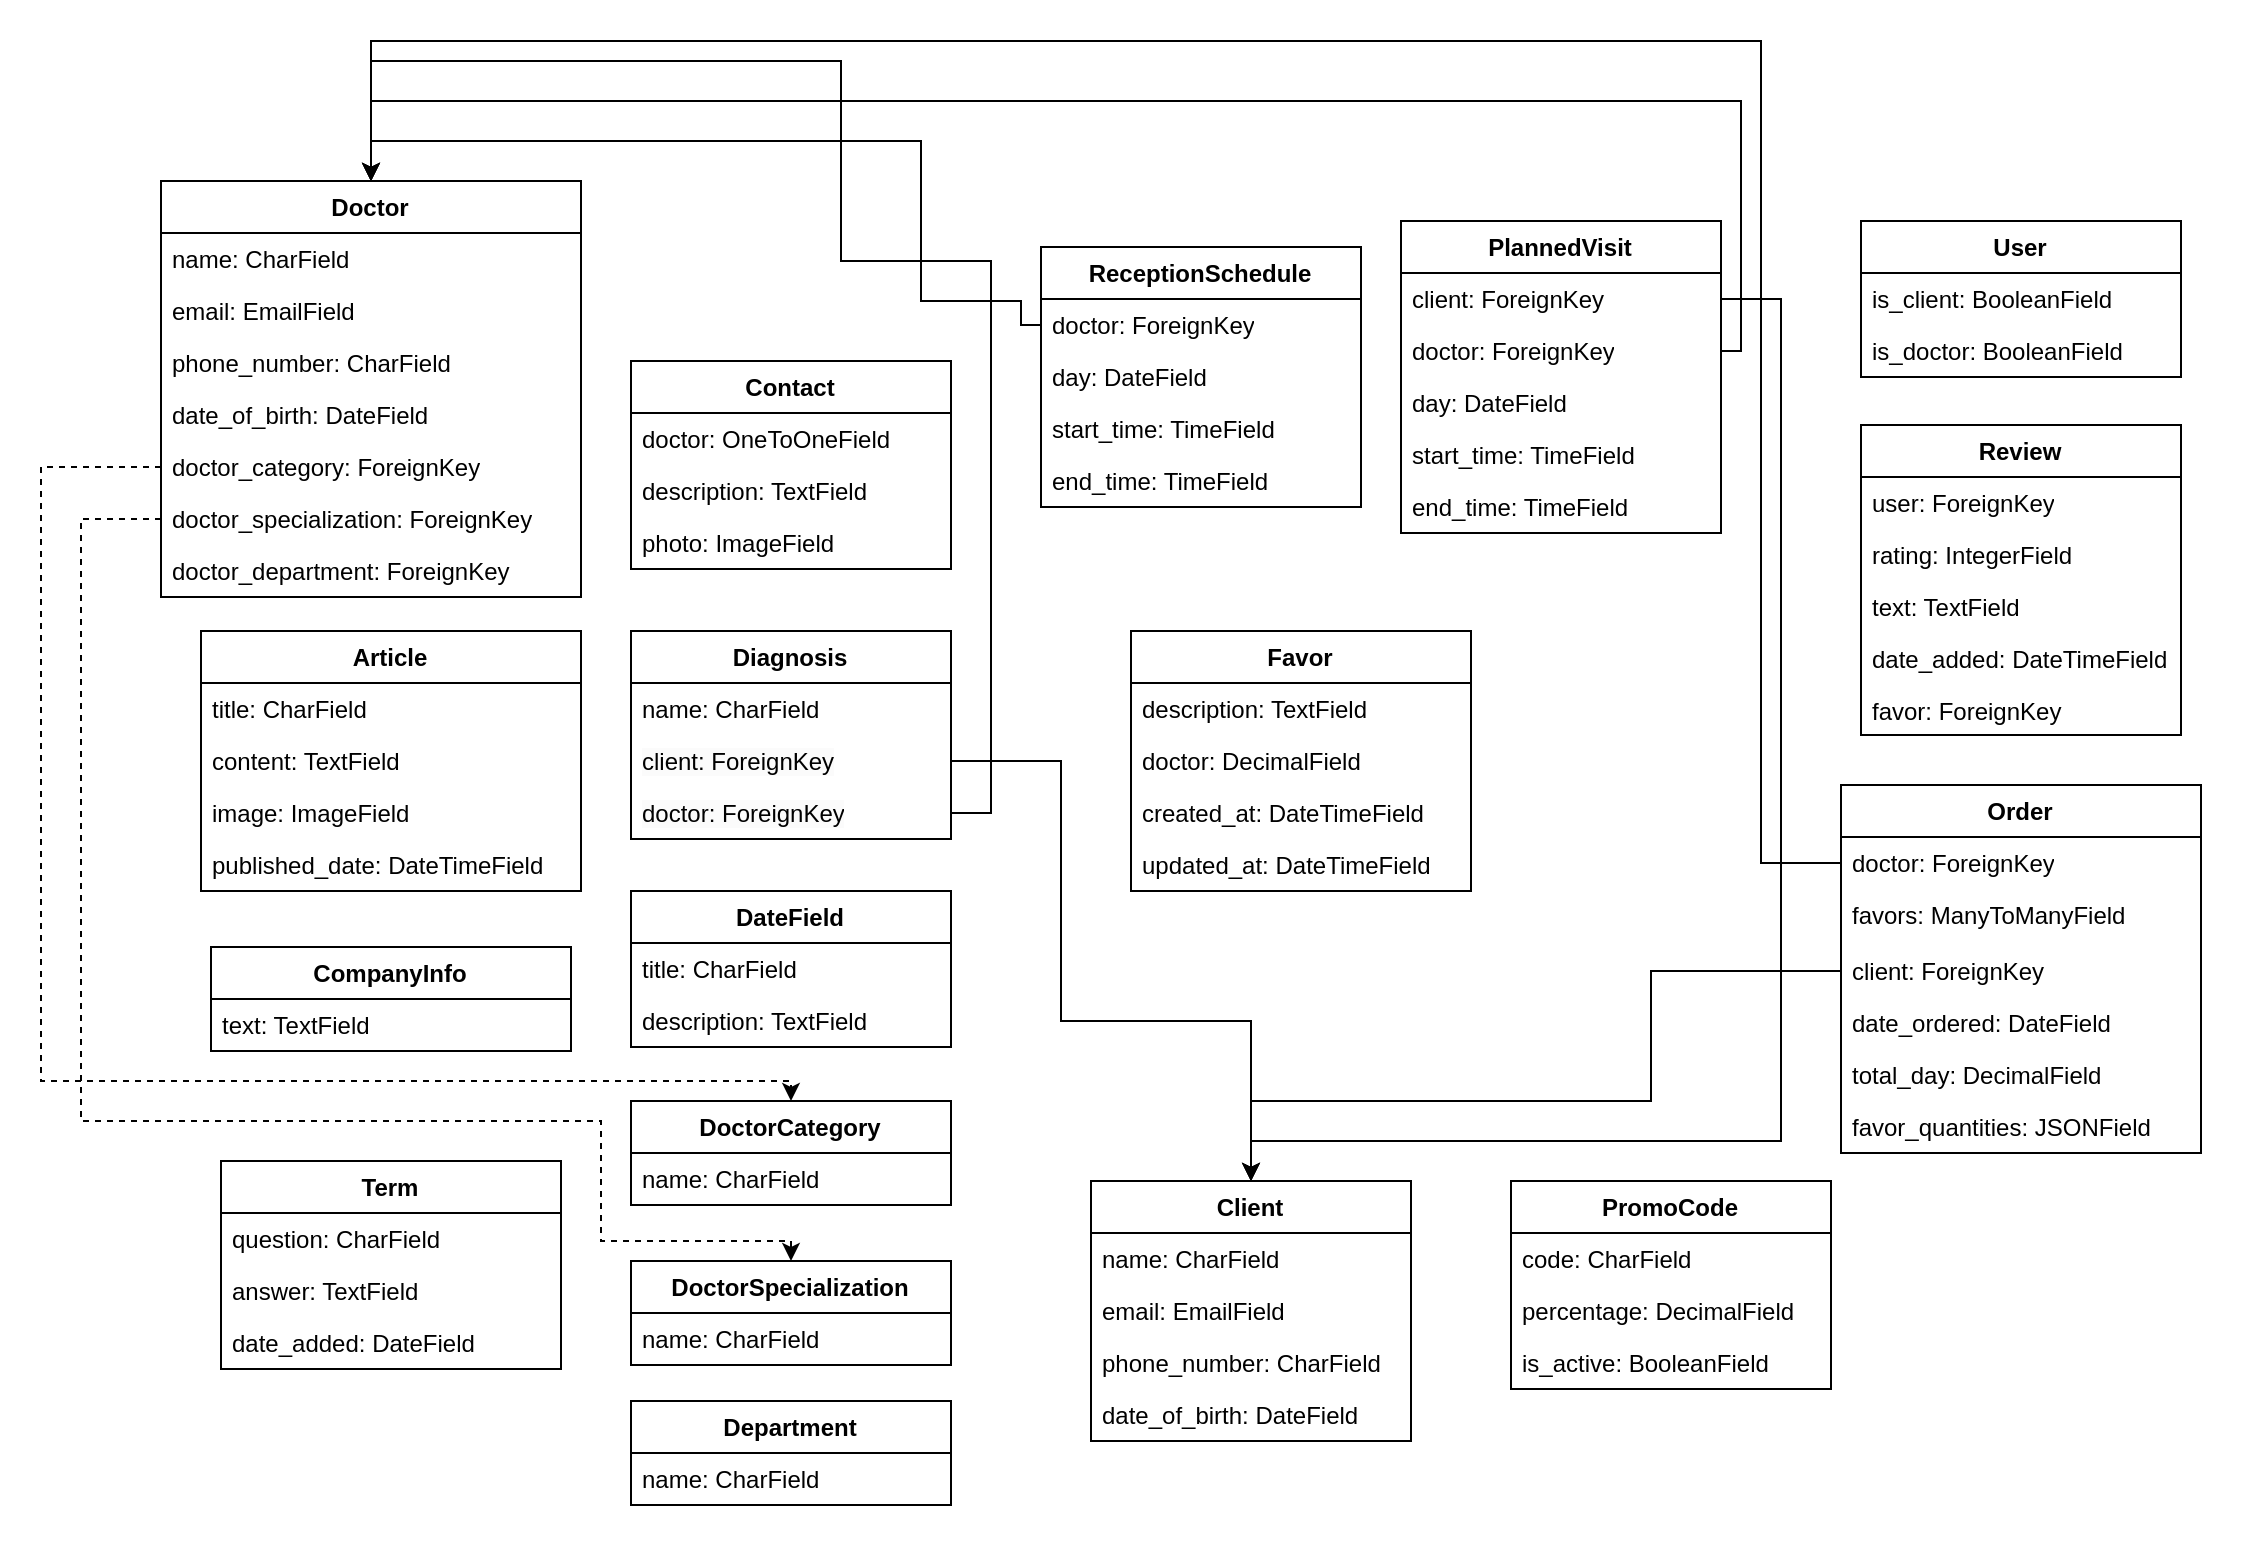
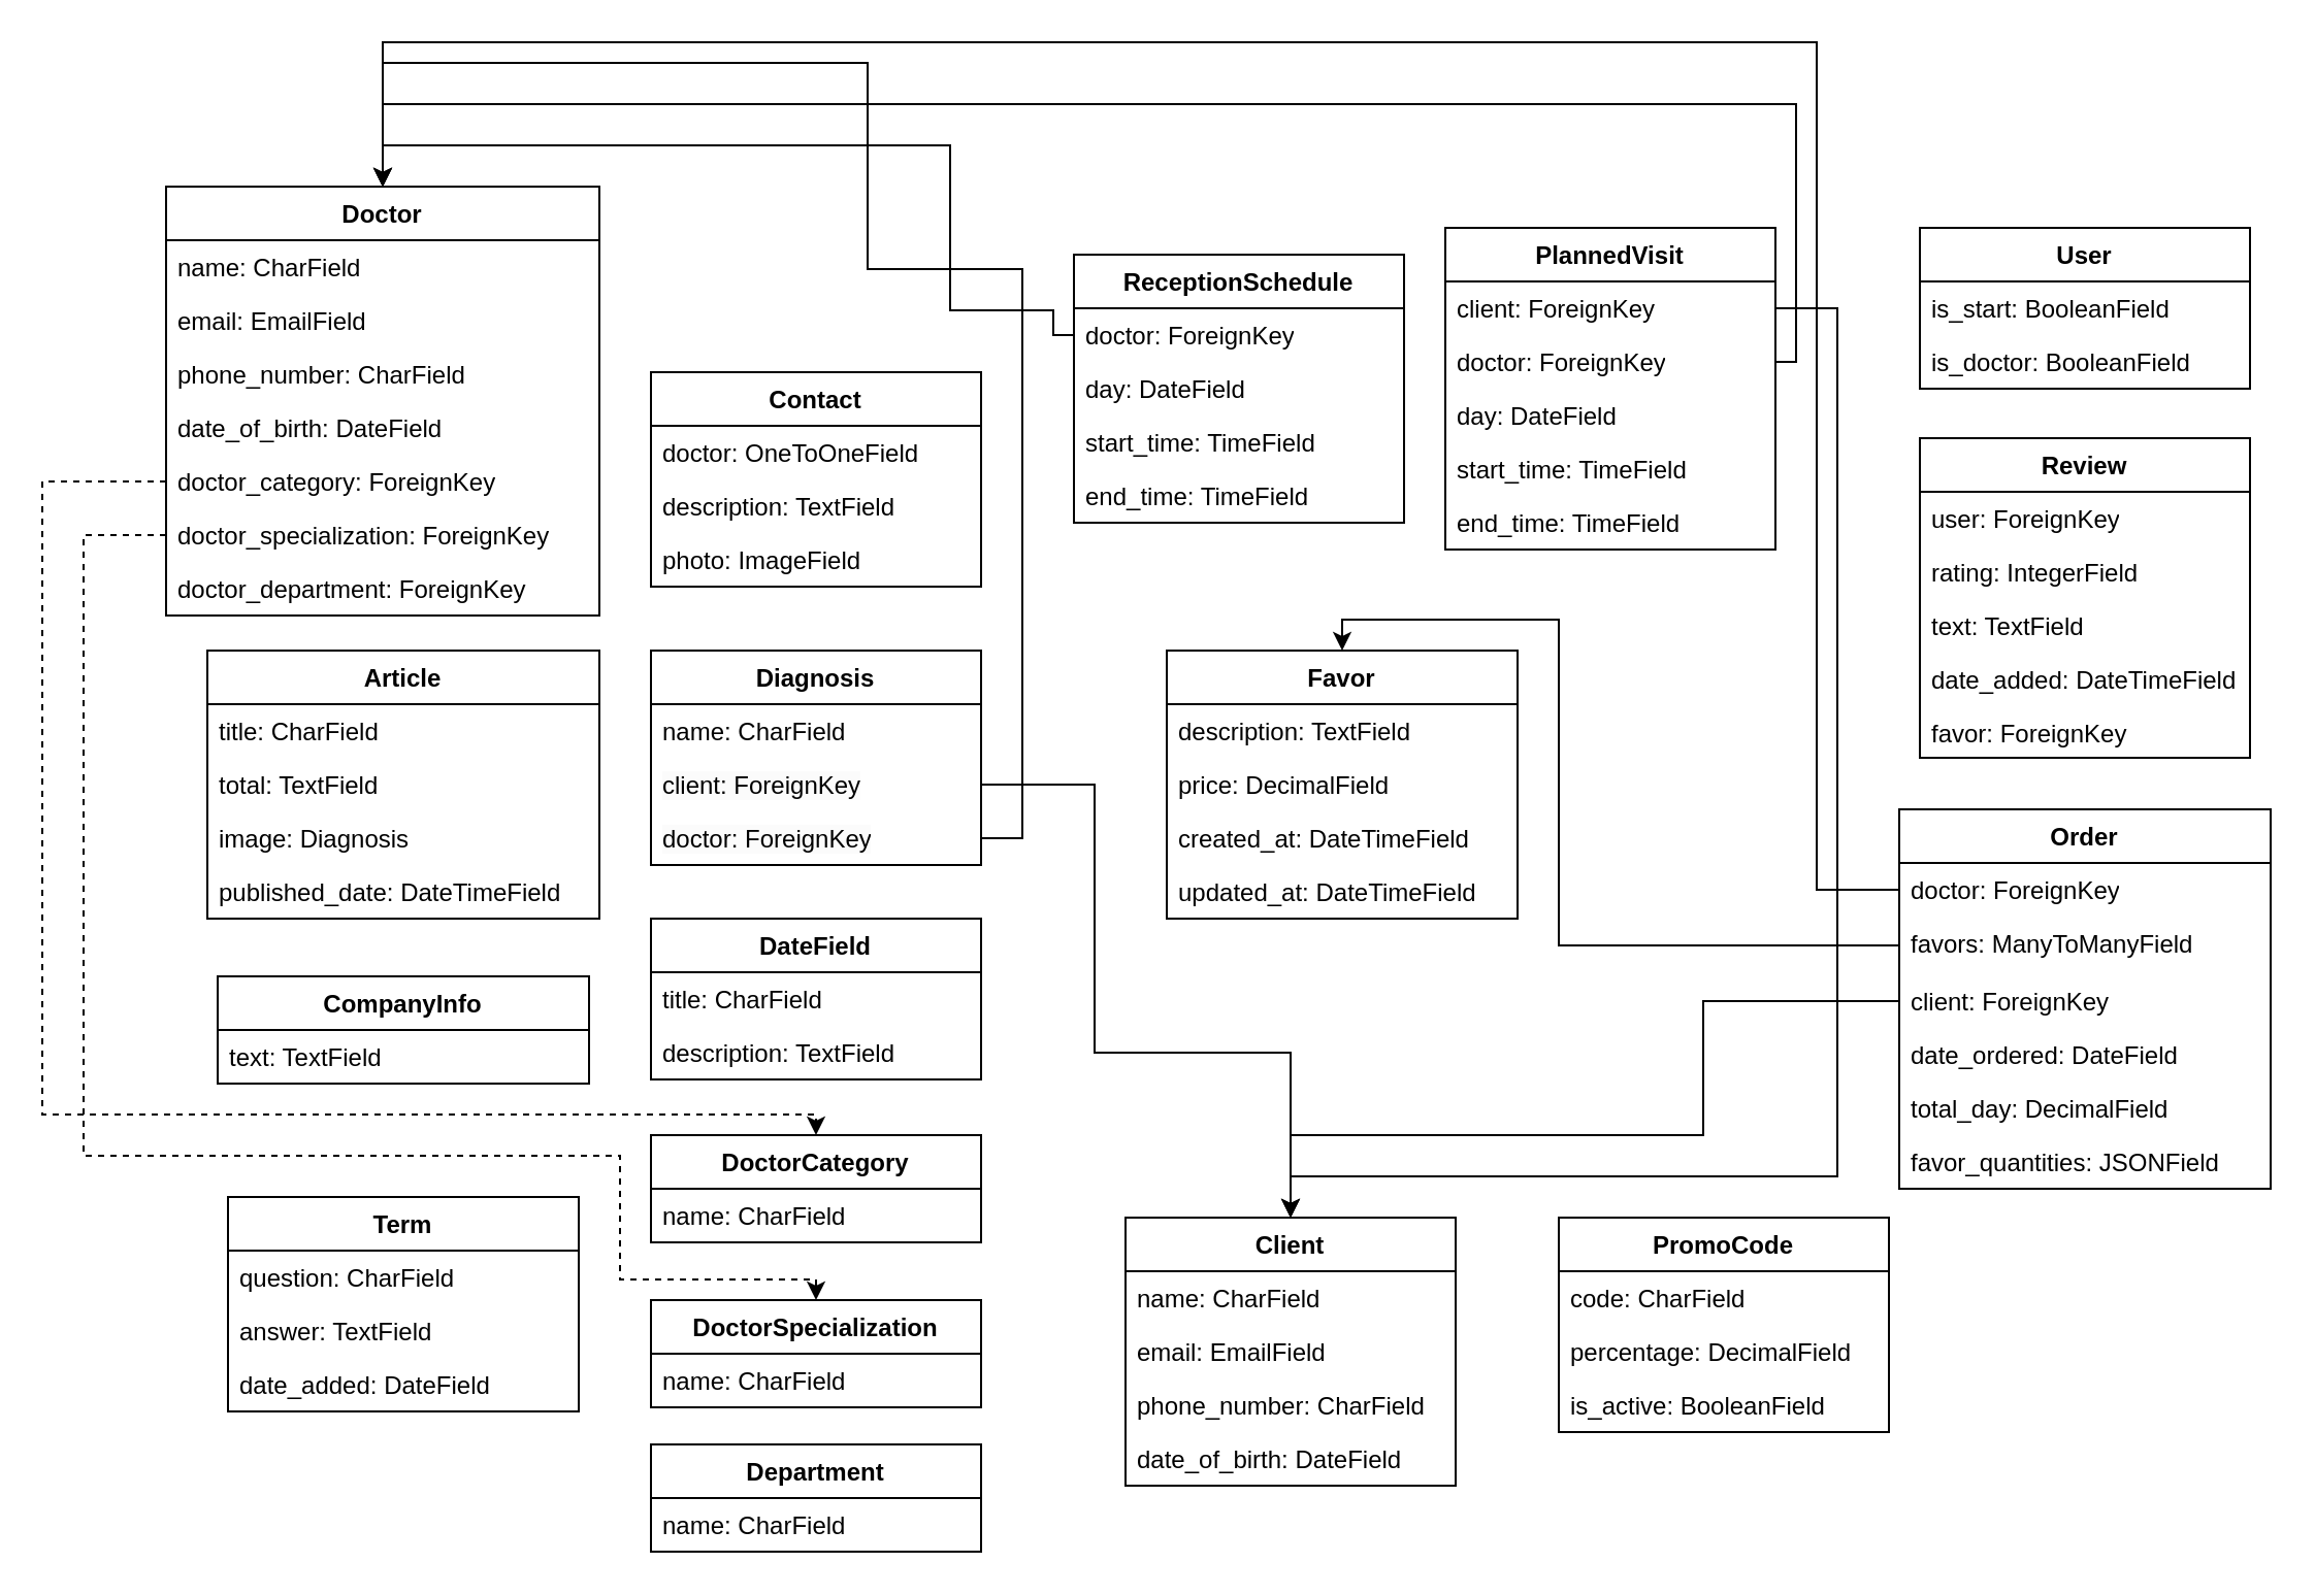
- <mxCell id="33" value="is_client: BooleanField" style="text;strokeColor=none;fillColor=none;align=left;verticalAlign=top;spacingLeft=4;spacingRight=4;overflow=hidden;rotatable=0;points=[[0,0.5],[1,0.5]];portConstraint=eastwest;whiteSpace=wrap;html=1;" vertex="1" parent="32"><mxGeometry y="26" width="160" height="26" as="geometry" /></mxCell>
+ <mxCell id="33" value="is_start: BooleanField" style="text;strokeColor=none;fillColor=none;align=left;verticalAlign=top;spacingLeft=4;spacingRight=4;overflow=hidden;rotatable=0;points=[[0,0.5],[1,0.5]];portConstraint=eastwest;whiteSpace=wrap;html=1;" vertex="1" parent="32"><mxGeometry y="26" width="160" height="26" as="geometry" /></mxCell>
- <mxCell id="37" value="content: TextField" style="text;strokeColor=none;fillColor=none;align=left;verticalAlign=top;spacingLeft=4;spacingRight=4;overflow=hidden;rotatable=0;points=[[0,0.5],[1,0.5]];portConstraint=eastwest;whiteSpace=wrap;html=1;" vertex="1" parent="35"><mxGeometry y="52" width="190" height="26" as="geometry" /></mxCell>
+ <mxCell id="37" value="total: TextField" style="text;strokeColor=none;fillColor=none;align=left;verticalAlign=top;spacingLeft=4;spacingRight=4;overflow=hidden;rotatable=0;points=[[0,0.5],[1,0.5]];portConstraint=eastwest;whiteSpace=wrap;html=1;" vertex="1" parent="35"><mxGeometry y="52" width="190" height="26" as="geometry" /></mxCell>
- <mxCell id="16" value="doctor: DecimalField" style="text;strokeColor=none;fillColor=none;align=left;verticalAlign=top;spacingLeft=4;spacingRight=4;overflow=hidden;rotatable=0;points=[[0,0.5],[1,0.5]];portConstraint=eastwest;whiteSpace=wrap;html=1;" vertex="1" parent="14"><mxGeometry y="52" width="170" height="26" as="geometry" /></mxCell>
+ <mxCell id="16" value="price: DecimalField" style="text;strokeColor=none;fillColor=none;align=left;verticalAlign=top;spacingLeft=4;spacingRight=4;overflow=hidden;rotatable=0;points=[[0,0.5],[1,0.5]];portConstraint=eastwest;whiteSpace=wrap;html=1;" vertex="1" parent="14"><mxGeometry y="52" width="170" height="26" as="geometry" /></mxCell>
+ <mxCell id="65" style="edgeStyle=orthogonalEdgeStyle;rounded=0;orthogonalLoop=1;jettySize=auto;html=1;entryX=0.5;entryY=0;entryDx=0;entryDy=0;" edge="1" parent="1" source="21" target="14"><mxGeometry relative="1" as="geometry"><Array as="points"><mxPoint x="755" y="458" /><mxPoint x="755" y="300" /><mxPoint x="650" y="300" /></Array></mxGeometry></mxCell>
- <mxCell id="38" value="image: ImageField" style="text;strokeColor=none;fillColor=none;align=left;verticalAlign=top;spacingLeft=4;spacingRight=4;overflow=hidden;rotatable=0;points=[[0,0.5],[1,0.5]];portConstraint=eastwest;whiteSpace=wrap;html=1;" vertex="1" parent="35"><mxGeometry y="78" width="190" height="26" as="geometry" /></mxCell>
+ <mxCell id="38" value="image: Diagnosis" style="text;strokeColor=none;fillColor=none;align=left;verticalAlign=top;spacingLeft=4;spacingRight=4;overflow=hidden;rotatable=0;points=[[0,0.5],[1,0.5]];portConstraint=eastwest;whiteSpace=wrap;html=1;" vertex="1" parent="35"><mxGeometry y="78" width="190" height="26" as="geometry" /></mxCell>
